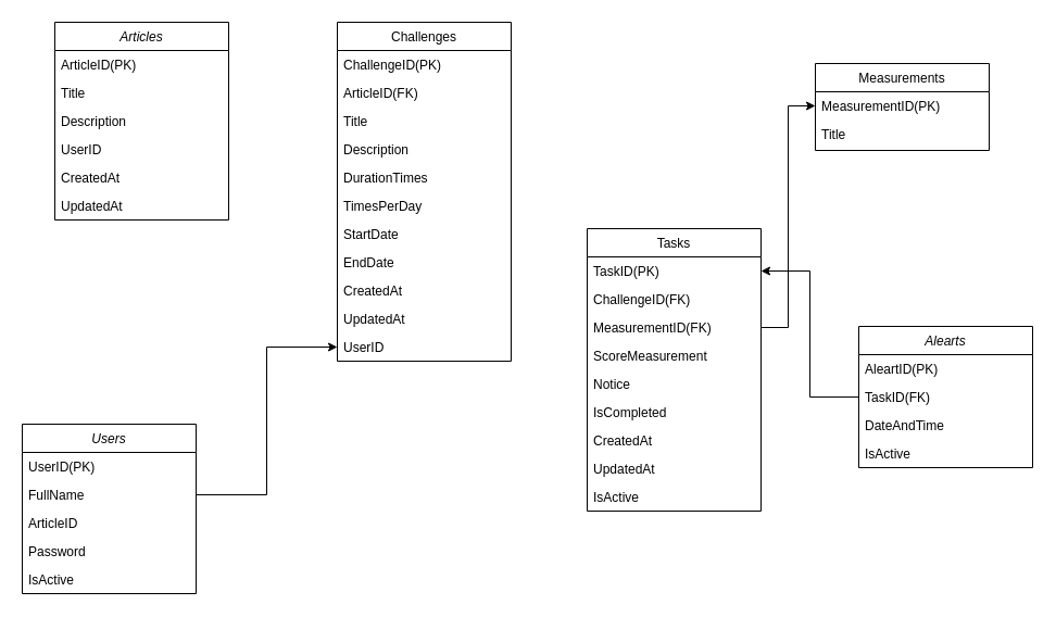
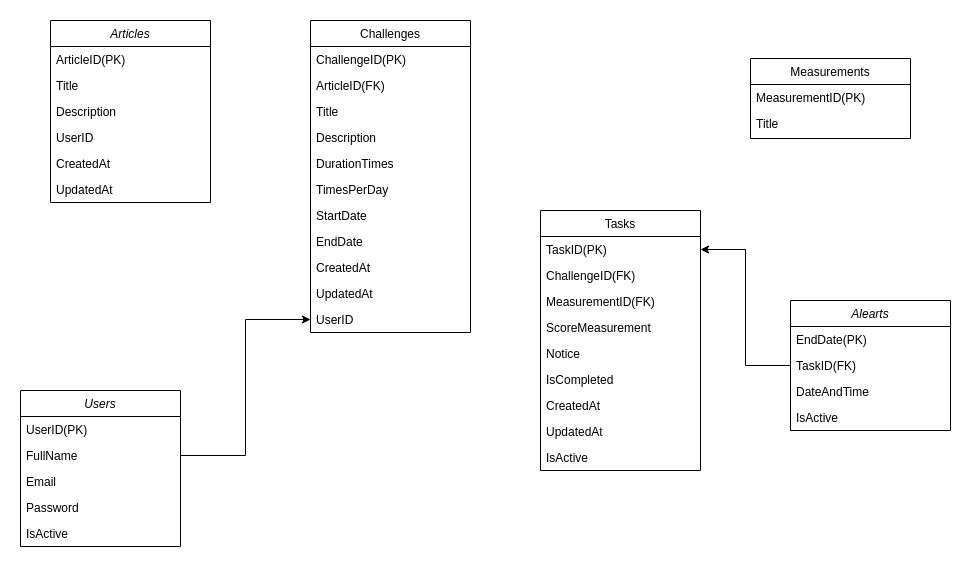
- <mxCell id="34" style="edgeStyle=orthogonalEdgeStyle;rounded=0;orthogonalLoop=1;jettySize=auto;html=1;exitX=1;exitY=0.5;exitDx=0;exitDy=0;" parent="1" source="12" target="20" edge="1"><mxGeometry relative="1" as="geometry" /></mxCell>
- <mxCell id="43" value="AleartID(PK)" style="text;align=left;verticalAlign=top;spacingLeft=4;spacingRight=4;overflow=hidden;rotatable=0;points=[[0,0.5],[1,0.5]];portConstraint=eastwest;" parent="42" vertex="1"><mxGeometry y="26" width="160" height="26" as="geometry" /></mxCell>
+ <mxCell id="43" value="EndDate(PK)" style="text;align=left;verticalAlign=top;spacingLeft=4;spacingRight=4;overflow=hidden;rotatable=0;points=[[0,0.5],[1,0.5]];portConstraint=eastwest;" parent="42" vertex="1"><mxGeometry y="26" width="160" height="26" as="geometry" /></mxCell>
- <mxCell id="38" value="ArticleID" style="text;align=left;verticalAlign=top;spacingLeft=4;spacingRight=4;overflow=hidden;rotatable=0;points=[[0,0.5],[1,0.5]];portConstraint=eastwest;rounded=0;shadow=0;html=0;" parent="35" vertex="1"><mxGeometry y="78" width="160" height="26" as="geometry" /></mxCell>
+ <mxCell id="38" value="Email" style="text;align=left;verticalAlign=top;spacingLeft=4;spacingRight=4;overflow=hidden;rotatable=0;points=[[0,0.5],[1,0.5]];portConstraint=eastwest;rounded=0;shadow=0;html=0;" parent="35" vertex="1"><mxGeometry y="78" width="160" height="26" as="geometry" /></mxCell>
